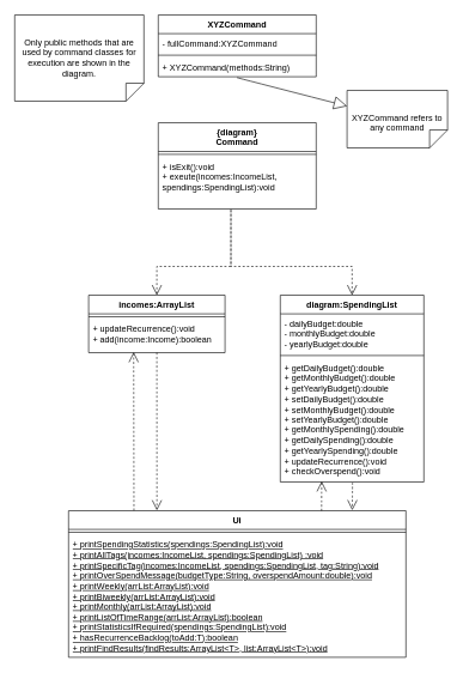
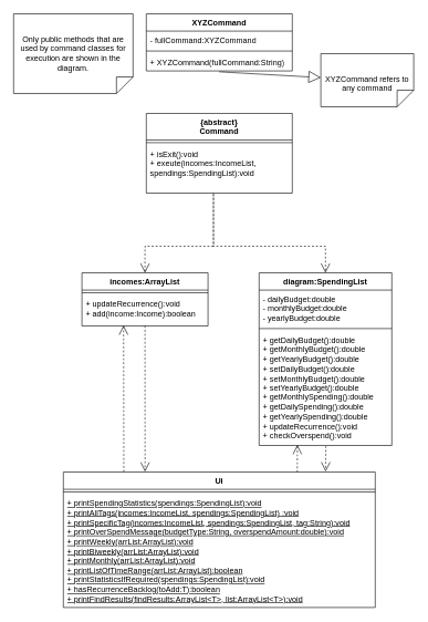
- <mxCell id="5" value="+ XYZCommand(methods:String)" style="text;strokeColor=none;fillColor=none;align=left;verticalAlign=top;spacingLeft=4;spacingRight=4;overflow=hidden;rotatable=0;points=[[0,0.5],[1,0.5]];portConstraint=eastwest;whiteSpace=wrap;html=1;" vertex="1" parent="2"><mxGeometry y="60" width="220" height="26" as="geometry" /></mxCell>
+ <mxCell id="5" value="+ XYZCommand(fullCommand:String)" style="text;strokeColor=none;fillColor=none;align=left;verticalAlign=top;spacingLeft=4;spacingRight=4;overflow=hidden;rotatable=0;points=[[0,0.5],[1,0.5]];portConstraint=eastwest;whiteSpace=wrap;html=1;" vertex="1" parent="2"><mxGeometry y="60" width="220" height="26" as="geometry" /></mxCell>
- <mxCell id="6" value="XYZCommand refers to any command" style="shape=note2;boundedLbl=1;whiteSpace=wrap;html=1;size=25;verticalAlign=top;align=center;flipV=1;" vertex="1" parent="1"><mxGeometry x="483" y="125" width="140" height="80" as="geometry" /></mxCell>
+ <mxCell id="6" value="XYZCommand refers to any command" style="shape=note2;boundedLbl=1;whiteSpace=wrap;html=1;size=25;verticalAlign=top;align=center;flipV=1;" vertex="1" parent="1"><mxGeometry x="483" y="80" width="140" height="80" as="geometry" /></mxCell>
- <mxCell id="19" value="&lt;div&gt;{diagram}&lt;/div&gt;Command" style="swimlane;fontStyle=1;align=center;verticalAlign=top;childLayout=stackLayout;horizontal=1;startSize=40;horizontalStack=0;resizeParent=1;resizeParentMax=0;resizeLast=0;collapsible=1;marginBottom=0;whiteSpace=wrap;html=1;" vertex="1" parent="1"><mxGeometry x="220" y="170" width="220" height="120" as="geometry"><mxRectangle x="290" y="170" width="100" height="30" as="alternateBounds" /></mxGeometry></mxCell>
+ <mxCell id="19" value="&lt;div&gt;{abstract}&lt;/div&gt;Command" style="swimlane;fontStyle=1;align=center;verticalAlign=top;childLayout=stackLayout;horizontal=1;startSize=40;horizontalStack=0;resizeParent=1;resizeParentMax=0;resizeLast=0;collapsible=1;marginBottom=0;whiteSpace=wrap;html=1;" vertex="1" parent="1"><mxGeometry x="220" y="170" width="220" height="120" as="geometry"><mxRectangle x="290" y="170" width="100" height="30" as="alternateBounds" /></mxGeometry></mxCell>
